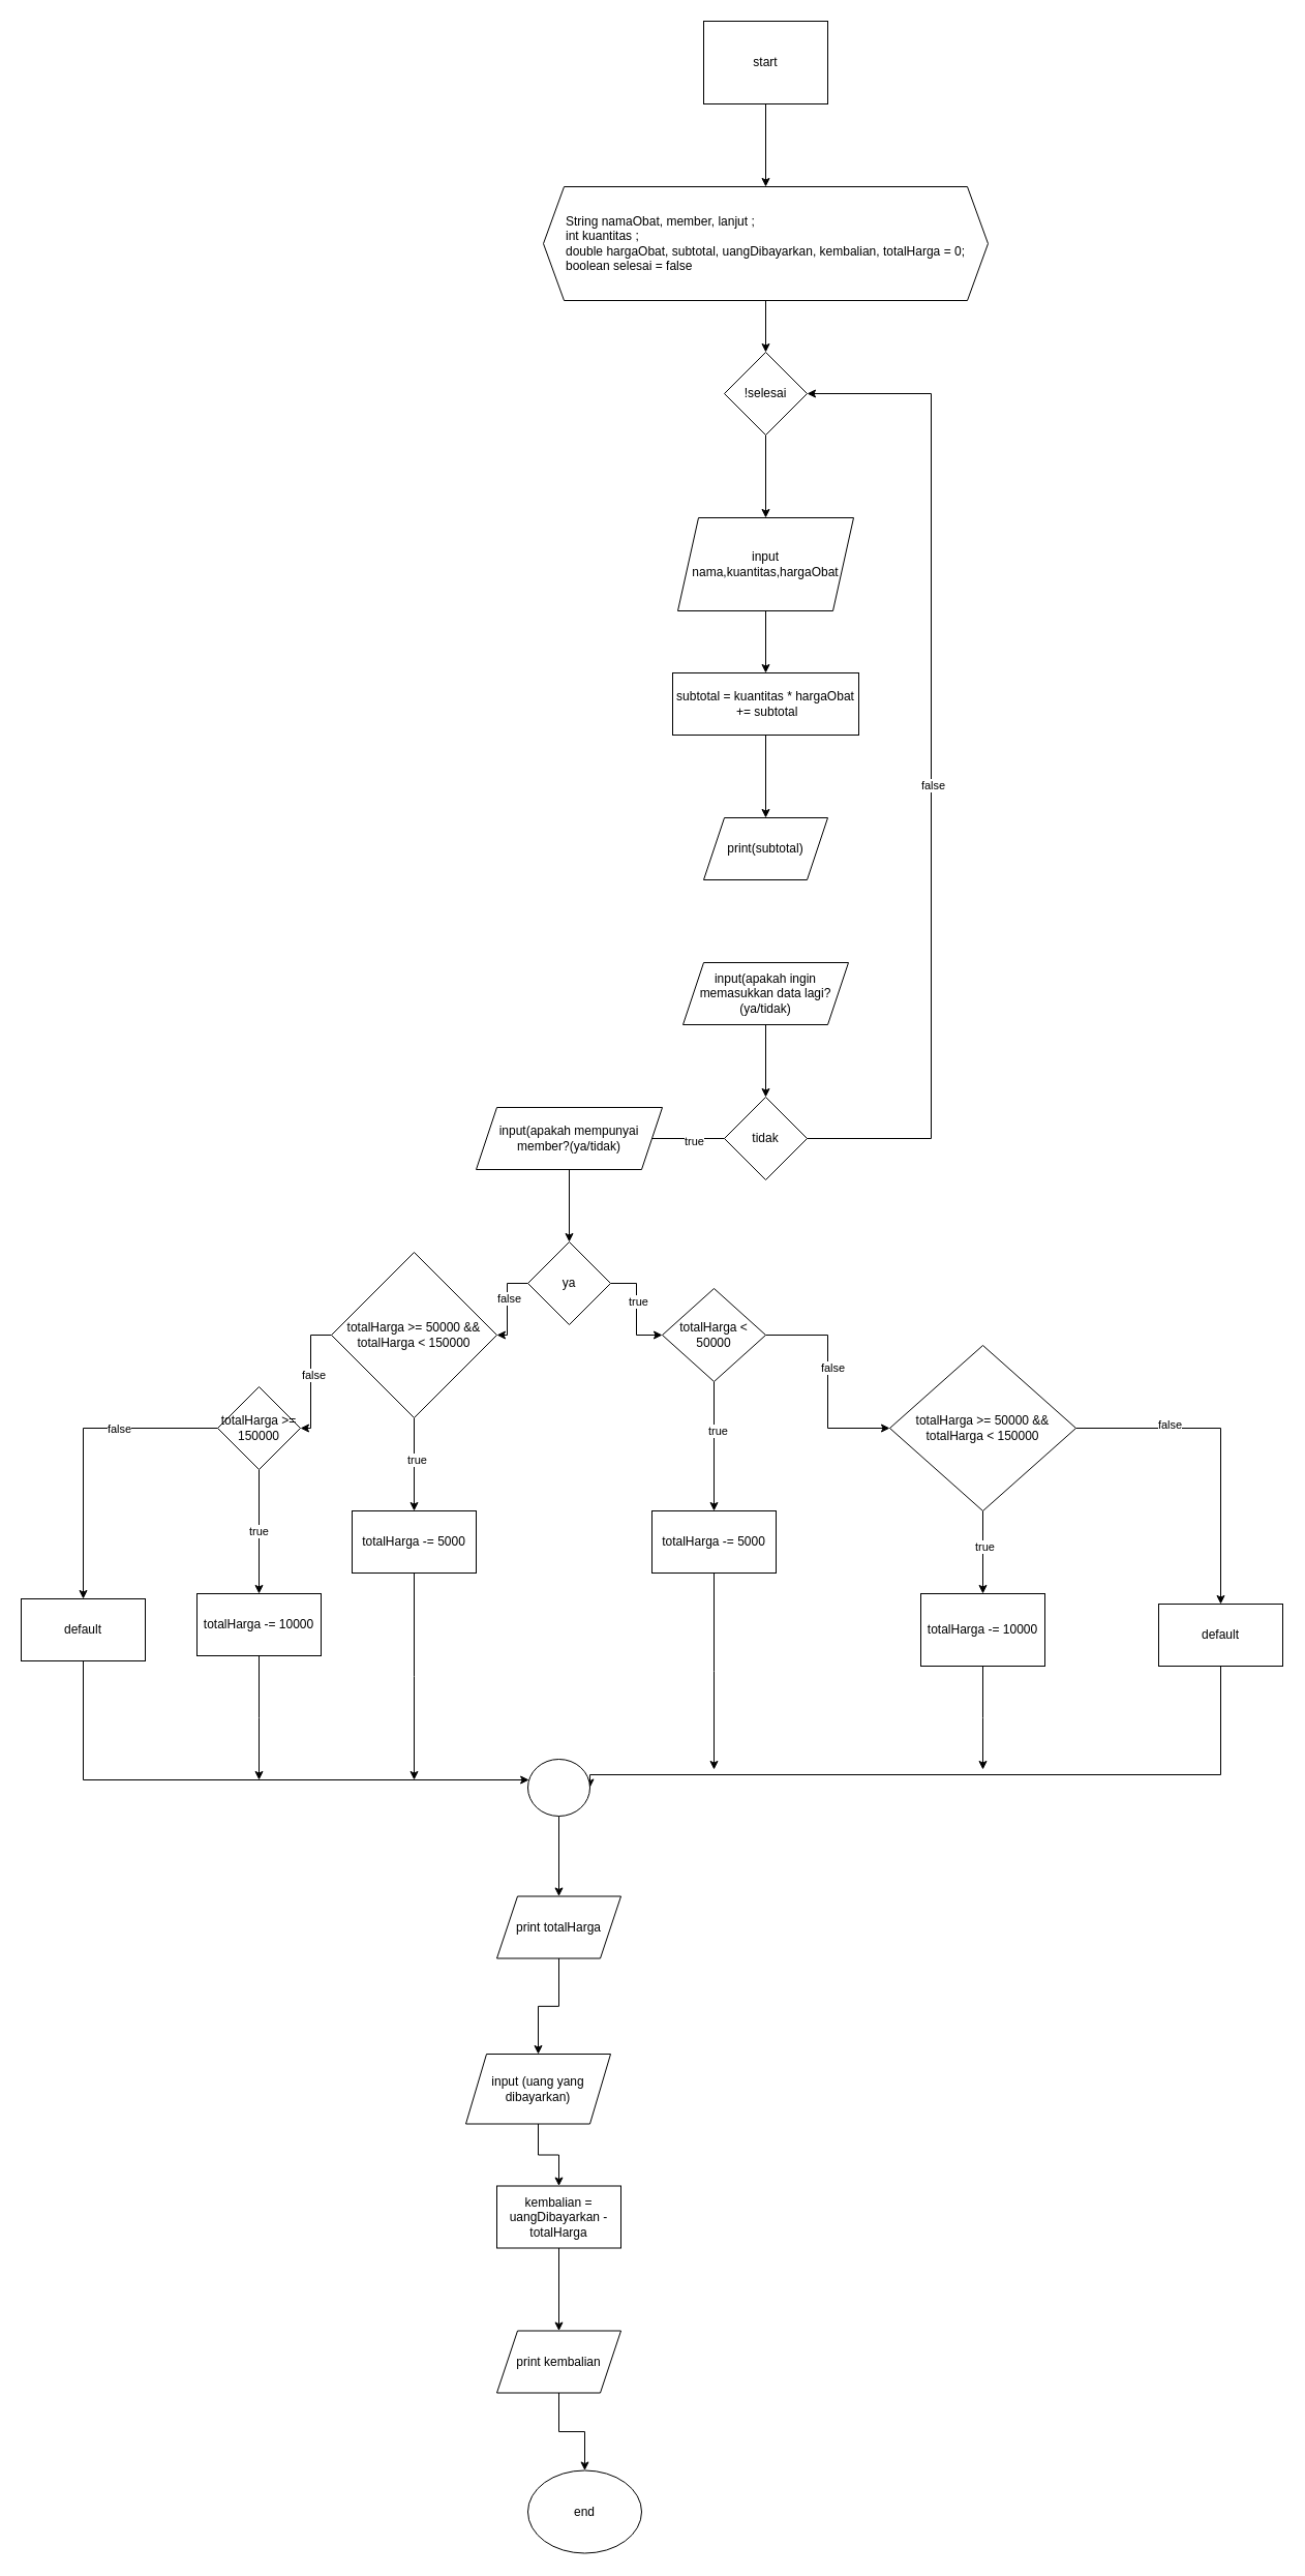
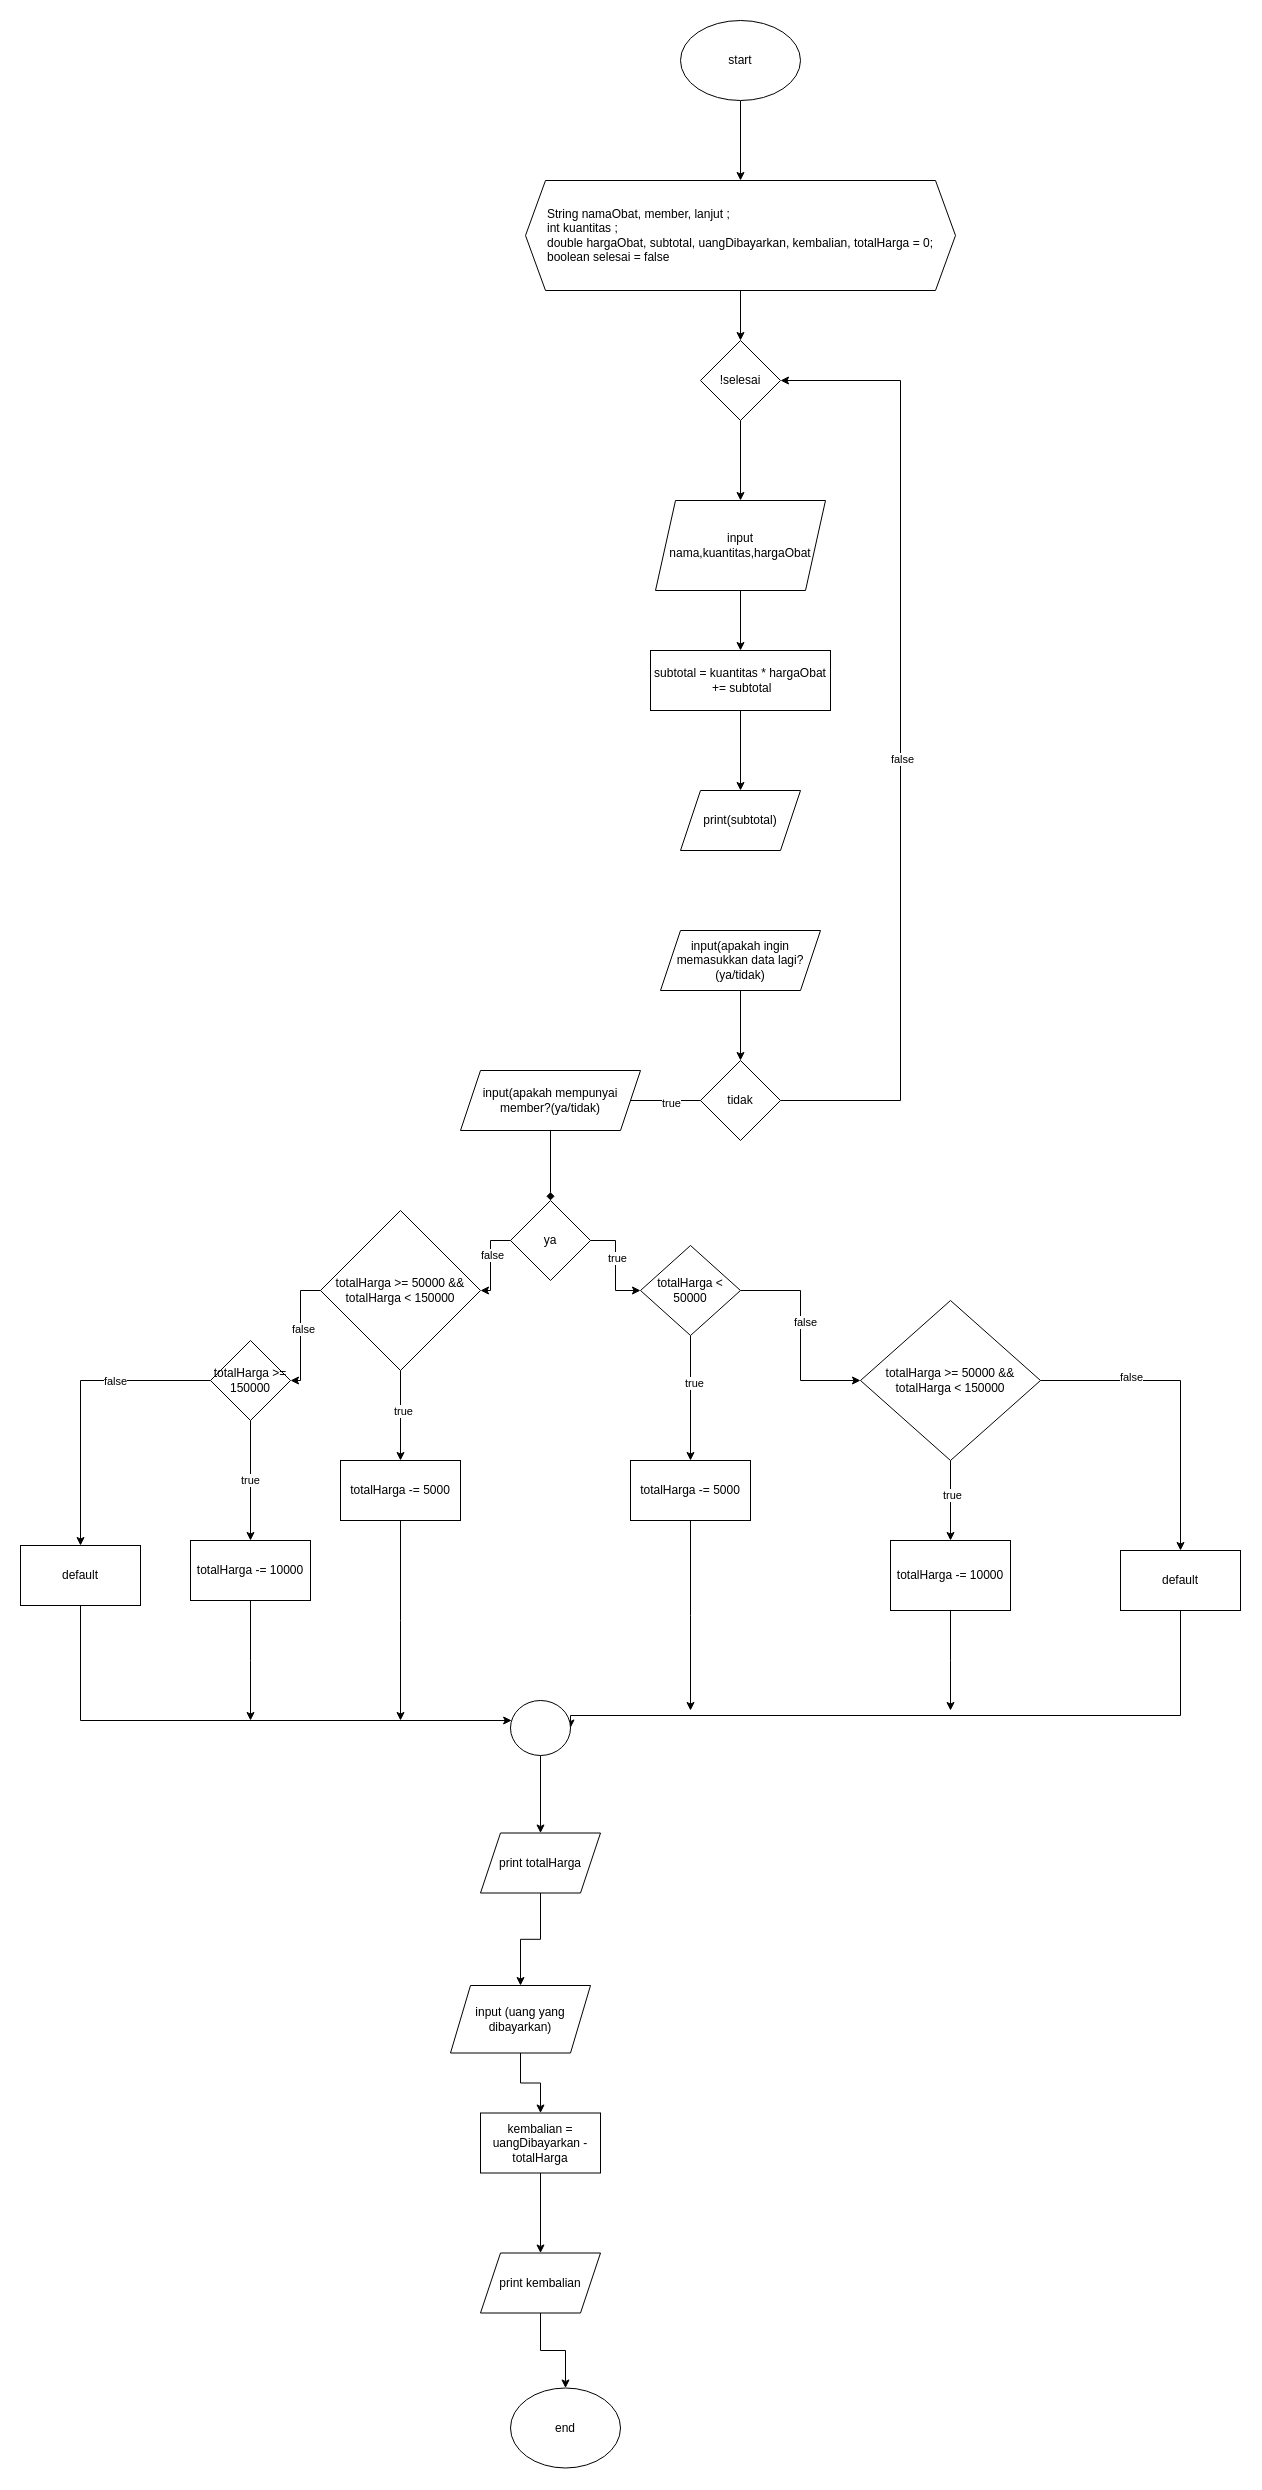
- <mxCell id="3" value="start" style="whiteSpace=wrap;html=1;rounded=0;" parent="1" vertex="1"><mxGeometry x="680" y="20" width="120" height="80" as="geometry" /></mxCell>
+ <mxCell id="3" value="start" style="ellipse;whiteSpace=wrap;html=1;" parent="1" vertex="1"><mxGeometry x="680" y="20" width="120" height="80" as="geometry" /></mxCell>
- <mxCell id="20" value="" style="edgeStyle=orthogonalEdgeStyle;rounded=0;orthogonalLoop=1;jettySize=auto;html=1;" parent="1" source="21" target="26" edge="1"><mxGeometry relative="1" as="geometry" /></mxCell>
+ <mxCell id="20" value="" style="edgeStyle=orthogonalEdgeStyle;rounded=0;orthogonalLoop=1;jettySize=auto;html=1;endArrow=diamond;" parent="1" source="21" target="26" edge="1"><mxGeometry relative="1" as="geometry" /></mxCell>
